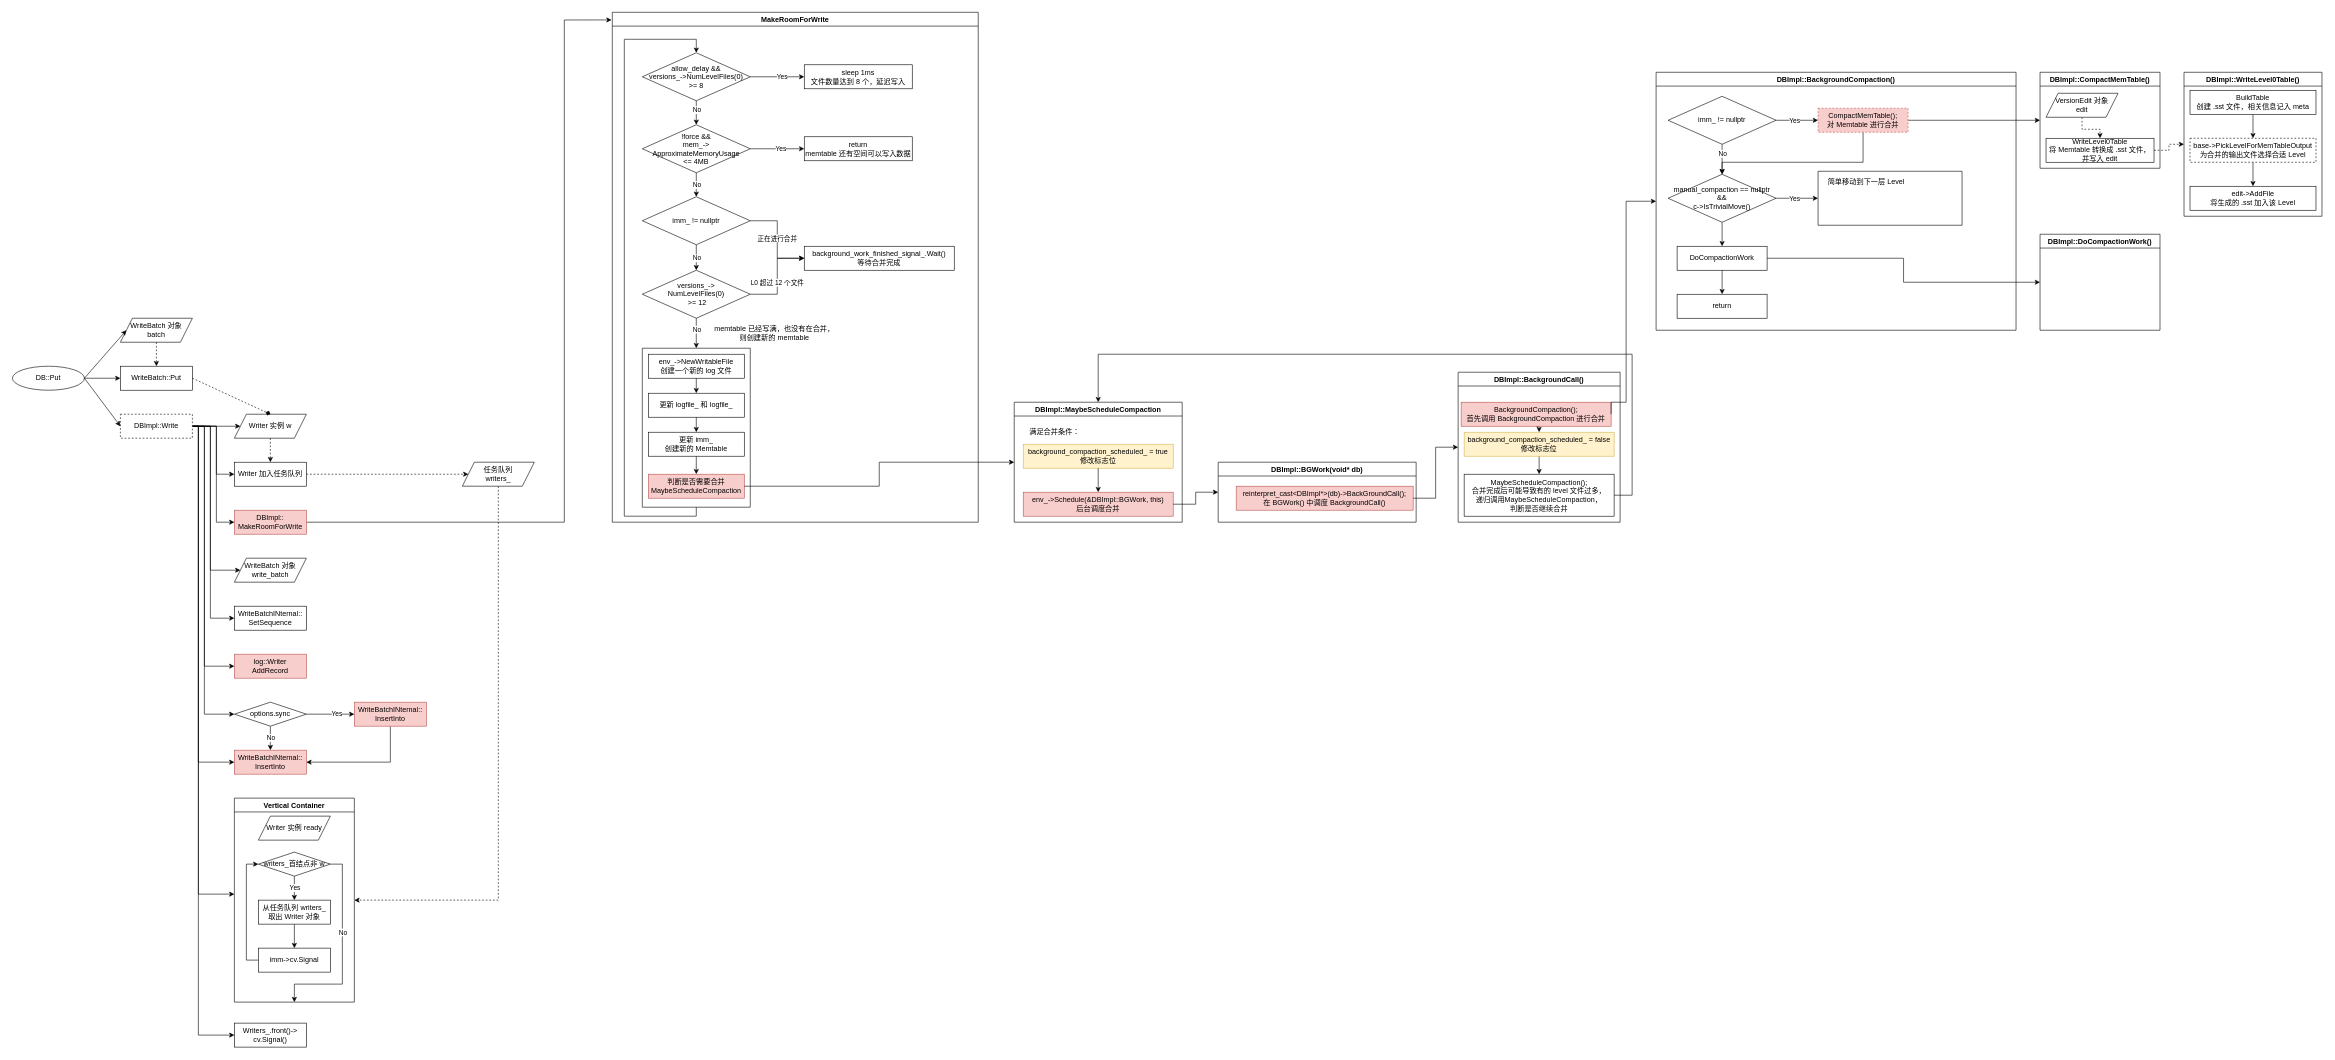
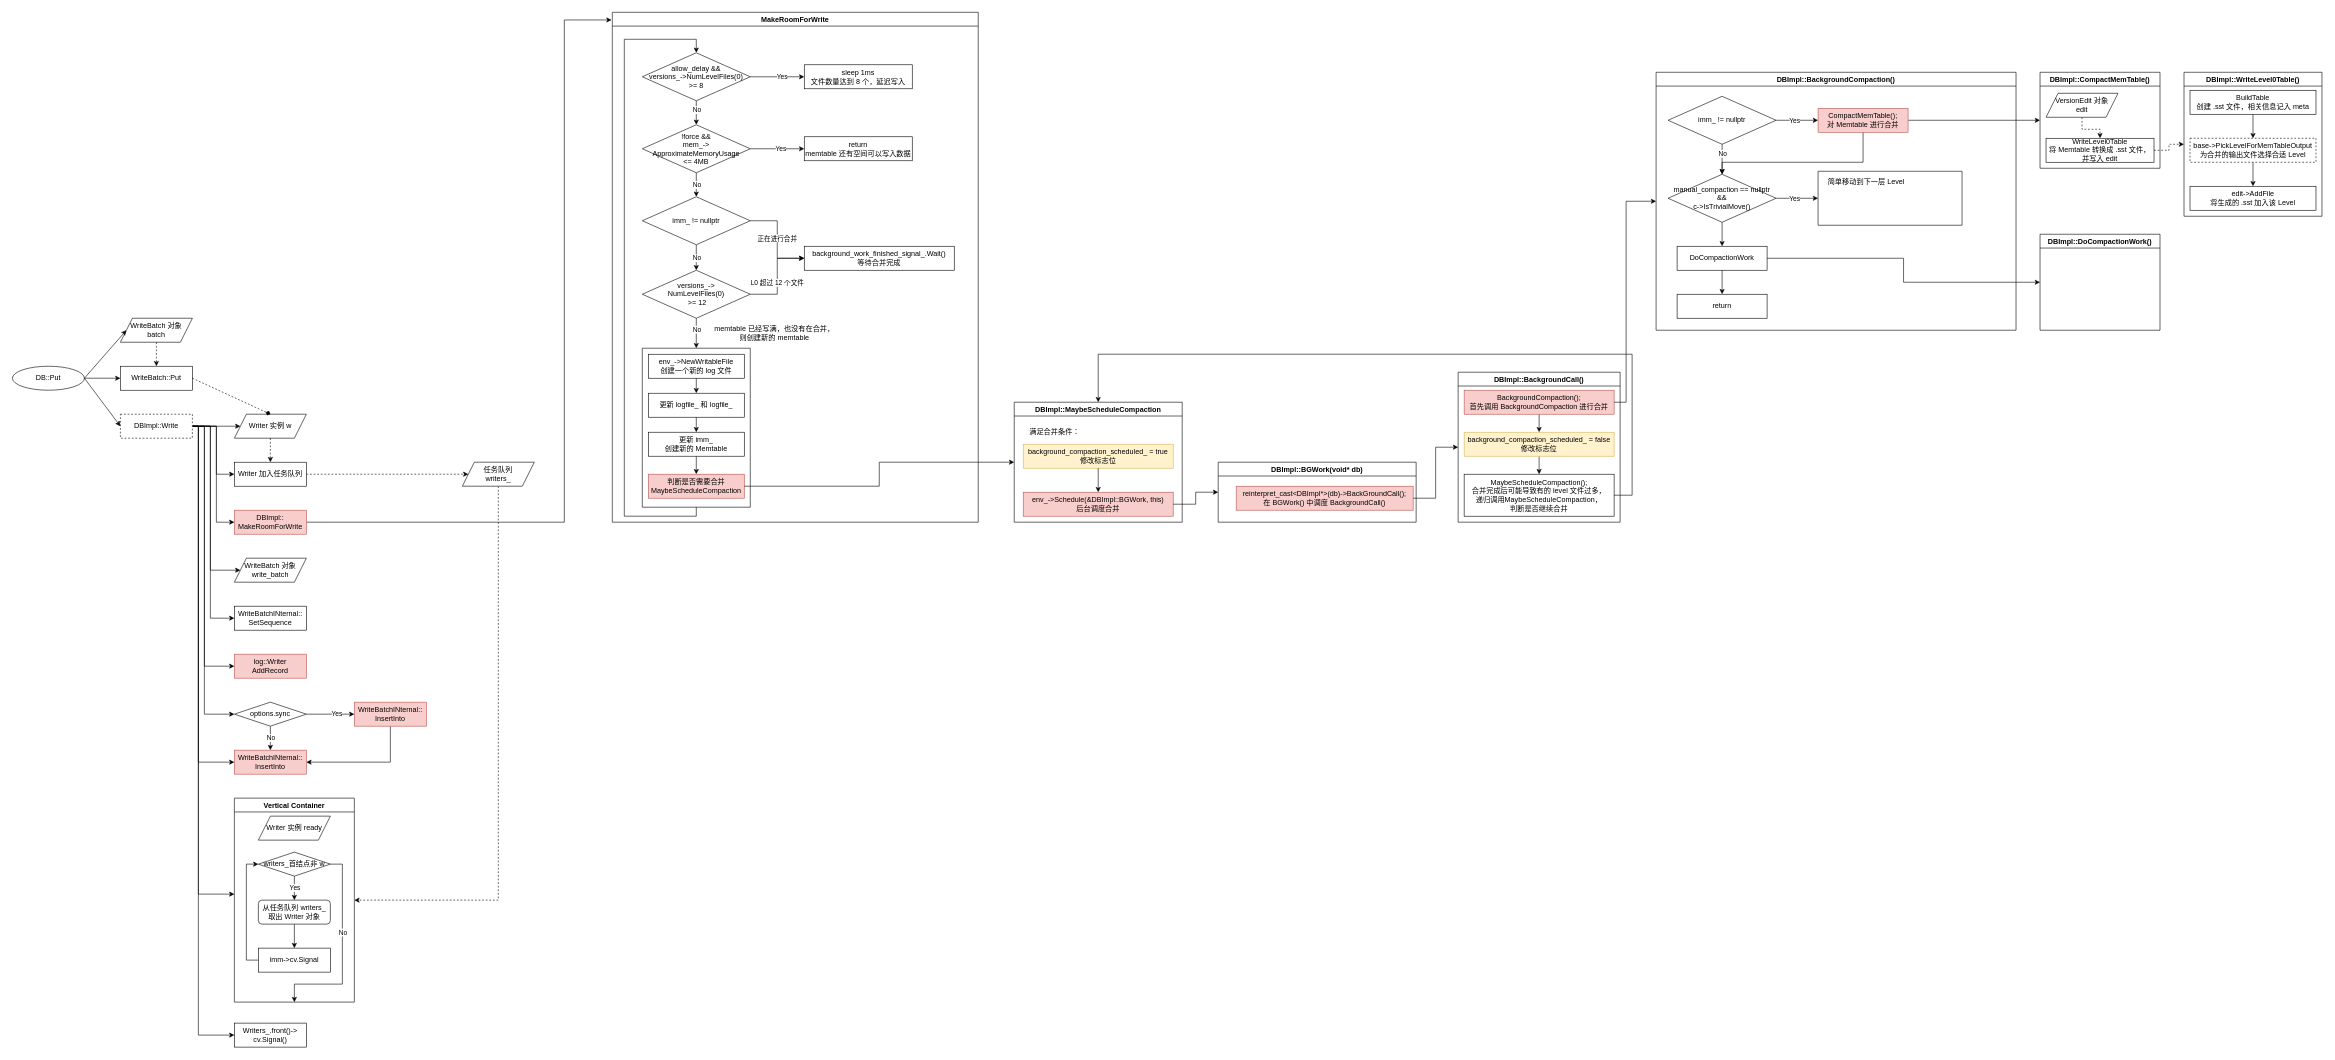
- <mxCell id="111" value="CompactMemTable();&lt;br&gt;对 Memtable 进行合并" style="rounded=0;whiteSpace=wrap;html=1;fillColor=#f8cecc;strokeColor=#b85450;dashed=1;" parent="107" vertex="1"><mxGeometry x="270" y="60" width="150" height="40" as="geometry" /></mxCell>
+ <mxCell id="111" value="CompactMemTable();&lt;br&gt;对 Memtable 进行合并" style="rounded=0;whiteSpace=wrap;html=1;fillColor=#f8cecc;strokeColor=#b85450;" parent="107" vertex="1"><mxGeometry x="270" y="60" width="150" height="40" as="geometry" /></mxCell>
- <mxCell id="100" value="BackgroundCompaction();&lt;br&gt;首先调用 BackgroundCompaction 进行合并" style="rounded=0;whiteSpace=wrap;html=1;fillColor=#f8cecc;strokeColor=#b85450;" parent="98" vertex="1"><mxGeometry x="5" y="50" width="250" height="40" as="geometry" /></mxCell>
+ <mxCell id="100" value="BackgroundCompaction();&lt;br&gt;首先调用 BackgroundCompaction 进行合并" style="rounded=0;whiteSpace=wrap;html=1;fillColor=#f8cecc;strokeColor=#b85450;" parent="98" vertex="1"><mxGeometry x="10" y="30" width="250" height="40" as="geometry" /></mxCell>
- <mxCell id="48" value="从任务队列 writers_ 取出 Writer 对象" style="rounded=0;whiteSpace=wrap;html=1;" parent="40" vertex="1"><mxGeometry x="40" y="170" width="120" height="40" as="geometry" /></mxCell>
+ <mxCell id="48" value="从任务队列 writers_ 取出 Writer 对象" style="whiteSpace=wrap;html=1;rounded=1;" parent="40" vertex="1"><mxGeometry x="40" y="170" width="120" height="40" as="geometry" /></mxCell>
